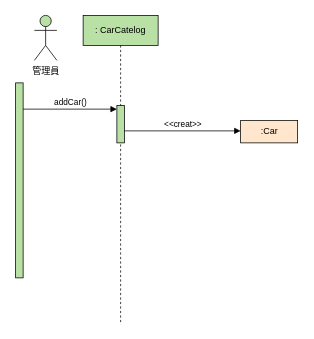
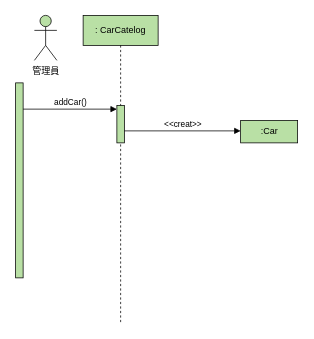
- <mxCell id="8" value=":Car" style="html=1;points=[[0,0,0,0,5],[0,1,0,0,-5],[1,0,0,0,5],[1,1,0,0,-5]];perimeter=orthogonalPerimeter;outlineConnect=0;targetShapes=umlLifeline;portConstraint=eastwest;newEdgeStyle={&quot;curved&quot;:0,&quot;rounded&quot;:0};fillColor=#ffe6cc;" vertex="1" parent="1"><mxGeometry x="320" y="160" width="76" height="30" as="geometry" /></mxCell>
+ <mxCell id="8" value=":Car" style="html=1;points=[[0,0,0,0,5],[0,1,0,0,-5],[1,0,0,0,5],[1,1,0,0,-5]];perimeter=orthogonalPerimeter;outlineConnect=0;targetShapes=umlLifeline;portConstraint=eastwest;newEdgeStyle={&quot;curved&quot;:0,&quot;rounded&quot;:0};fillColor=#B9E0A5;" vertex="1" parent="1"><mxGeometry x="320" y="160" width="76" height="30" as="geometry" /></mxCell>
